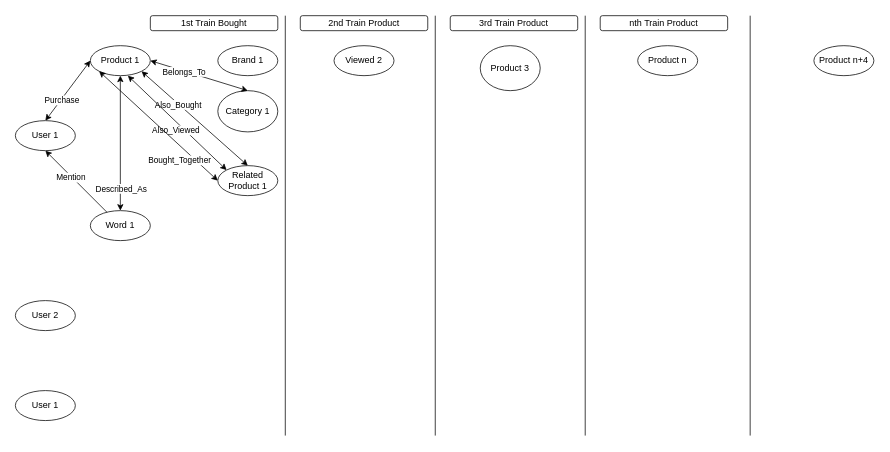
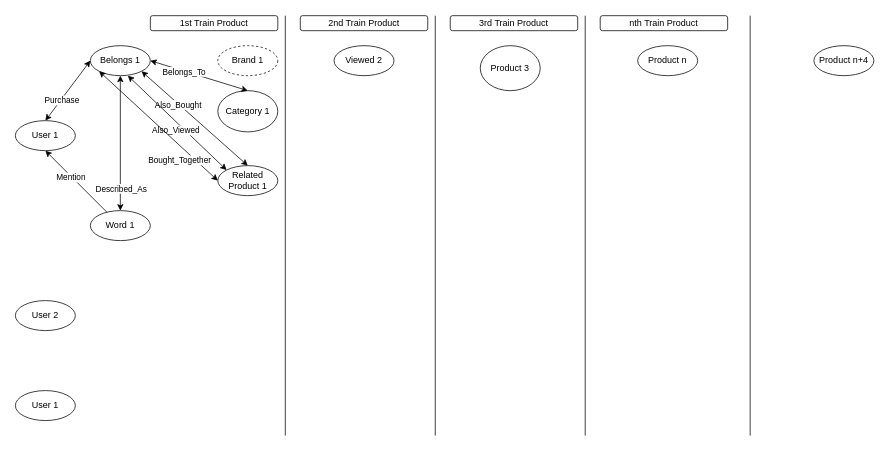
- <mxCell id="4" value="1st Train Bought" style="rounded=1;whiteSpace=wrap;html=1;" vertex="1" parent="1"><mxGeometry x="200" width="170" height="20" as="geometry" y="20" /></mxCell>
+ <mxCell id="4" value="1st Train Product" style="rounded=1;whiteSpace=wrap;html=1;" vertex="1" parent="1"><mxGeometry x="200" width="170" height="20" as="geometry" y="20" /></mxCell>
- <mxCell id="3" value="Product 1" style="ellipse;whiteSpace=wrap;html=1;" vertex="1" parent="1"><mxGeometry x="120" y="60" width="80" height="40" as="geometry" /></mxCell>
+ <mxCell id="3" value="Belongs 1" style="ellipse;whiteSpace=wrap;html=1;" vertex="1" parent="1"><mxGeometry x="120" y="60" width="80" height="40" as="geometry" /></mxCell>
- <mxCell id="19" value="Brand 1" style="ellipse;whiteSpace=wrap;html=1;" vertex="1" parent="1"><mxGeometry x="290" y="60" width="80" height="40" as="geometry" /></mxCell>
+ <mxCell id="19" value="Brand 1" style="ellipse;whiteSpace=wrap;html=1;dashed=1;" vertex="1" parent="1"><mxGeometry x="290" y="60" width="80" height="40" as="geometry" /></mxCell>
